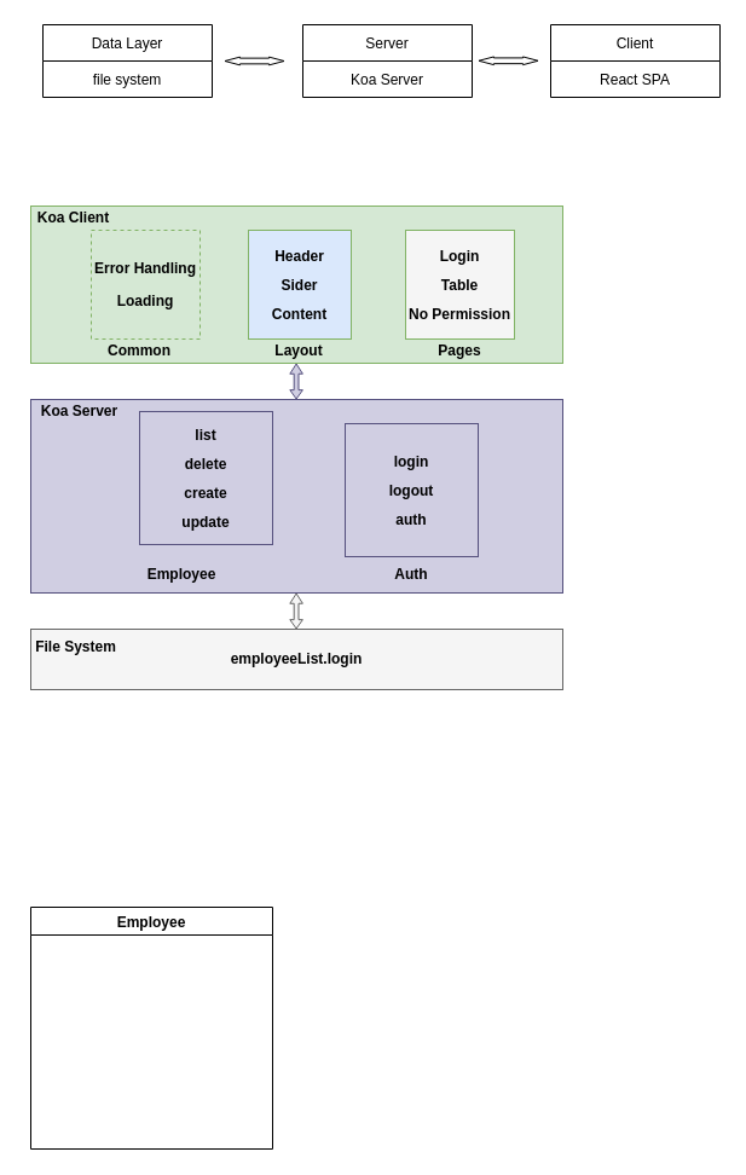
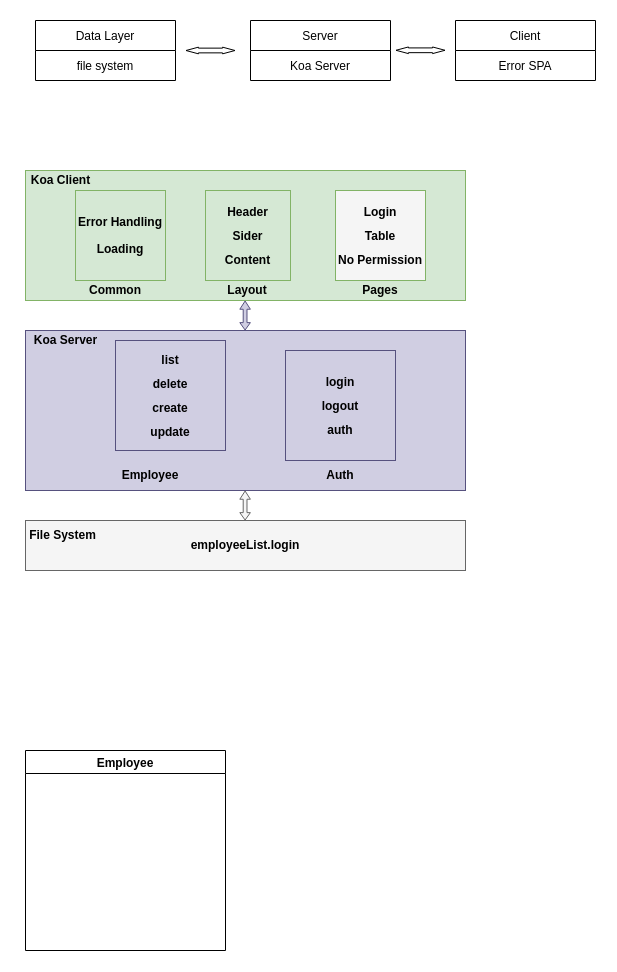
- <mxCell id="13" value="React SPA" style="text;strokeColor=none;fillColor=none;align=center;verticalAlign=middle;spacingLeft=4;spacingRight=4;overflow=hidden;points=[[0,0.5],[1,0.5]];portConstraint=eastwest;rotatable=0;" vertex="1" parent="12"><mxGeometry y="30" width="140" height="30" as="geometry" /></mxCell>
+ <mxCell id="13" value="Error SPA" style="text;strokeColor=none;fillColor=none;align=center;verticalAlign=middle;spacingLeft=4;spacingRight=4;overflow=hidden;points=[[0,0.5],[1,0.5]];portConstraint=eastwest;rotatable=0;" vertex="1" parent="12"><mxGeometry y="30" width="140" height="30" as="geometry" /></mxCell>
- <mxCell id="23" value="&lt;p style=&quot;line-height: 1.2&quot;&gt;Error Handling&lt;/p&gt;&lt;p style=&quot;line-height: 1.2&quot;&gt;Loading&lt;/p&gt;" style="rounded=0;whiteSpace=wrap;html=1;fillColor=#d5e8d4;strokeColor=#82b366;fontColor=#000000;fontStyle=1;dashed=1;" vertex="1" parent="1"><mxGeometry x="75" y="190" width="90" height="90" as="geometry" /></mxCell>
+ <mxCell id="23" value="&lt;p style=&quot;line-height: 1.2&quot;&gt;Error Handling&lt;/p&gt;&lt;p style=&quot;line-height: 1.2&quot;&gt;Loading&lt;/p&gt;" style="rounded=0;whiteSpace=wrap;html=1;fillColor=#d5e8d4;strokeColor=#82b366;fontColor=#000000;fontStyle=1" vertex="1" parent="1"><mxGeometry x="75" y="190" width="90" height="90" as="geometry" /></mxCell>
- <mxCell id="21" value="&lt;p style=&quot;line-height: 2&quot;&gt;Header&lt;br&gt;Sider&lt;br&gt;Content&lt;br&gt;&lt;/p&gt;" style="rounded=0;whiteSpace=wrap;html=1;fillColor=#dae8fc;strokeColor=#82b366;fontColor=#000000;fontStyle=1;" vertex="1" parent="1"><mxGeometry x="205" y="190" width="85" height="90" as="geometry" /></mxCell>
+ <mxCell id="21" value="&lt;p style=&quot;line-height: 2&quot;&gt;Header&lt;br&gt;Sider&lt;br&gt;Content&lt;br&gt;&lt;/p&gt;" style="rounded=0;whiteSpace=wrap;html=1;fillColor=#d5e8d4;strokeColor=#82b366;fontColor=#000000;fontStyle=1" vertex="1" parent="1"><mxGeometry x="205" y="190" width="85" height="90" as="geometry" /></mxCell>
